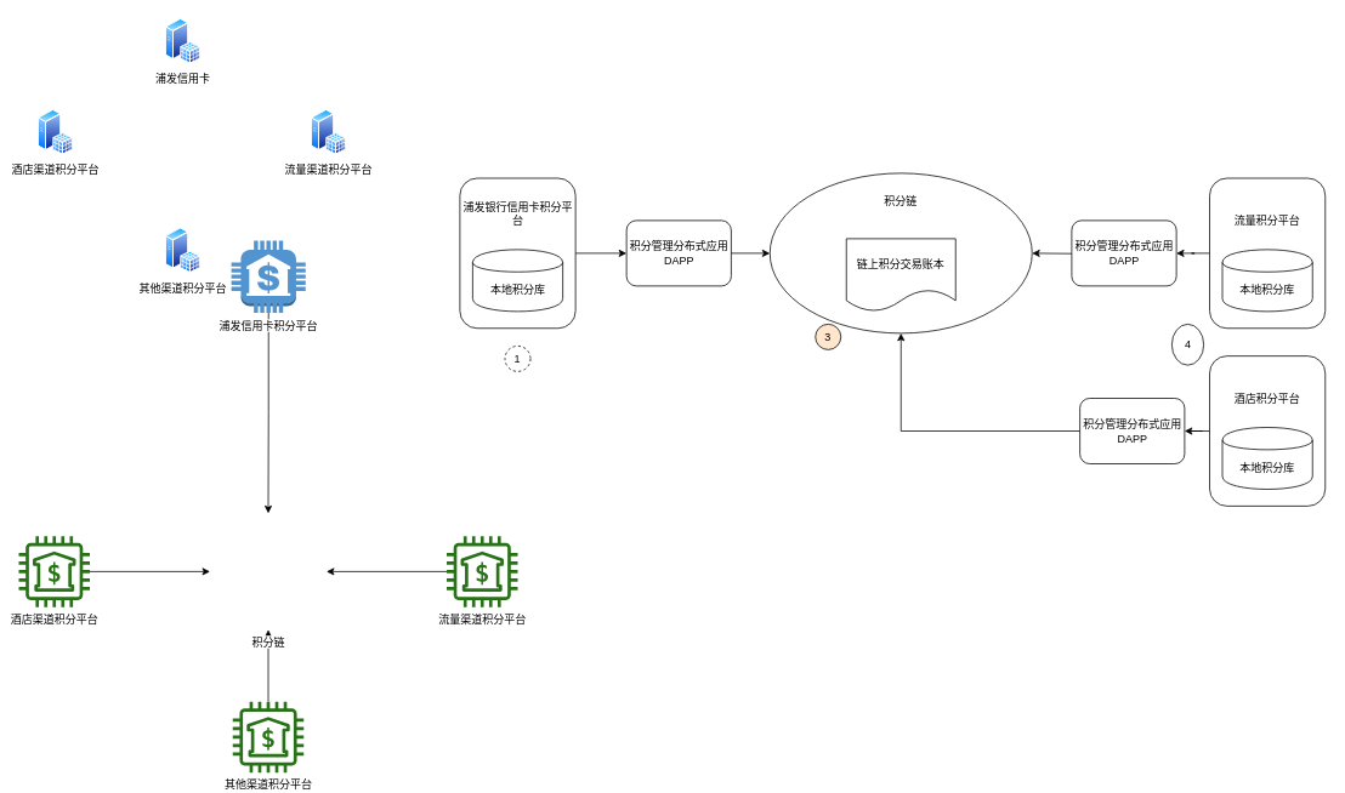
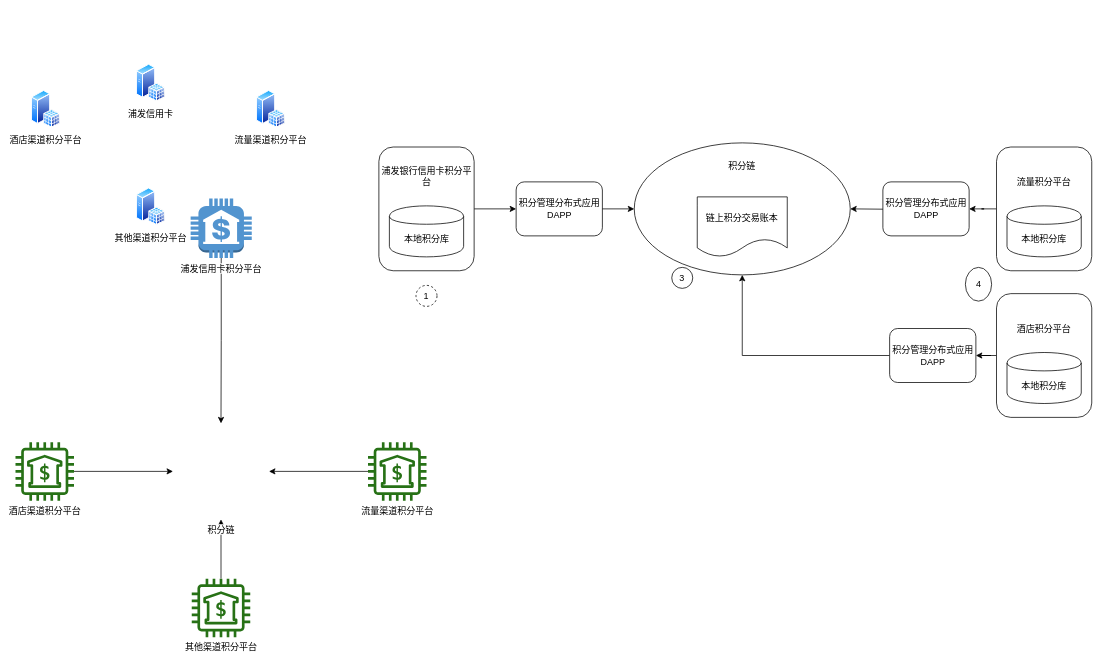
- <mxCell id="5" value="浦发信用卡" style="aspect=fixed;perimeter=ellipsePerimeter;html=1;align=center;shadow=0;dashed=0;spacingTop=3;image;image=img/lib/active_directory/sql_server.svg;" parent="1" vertex="1"><mxGeometry x="181" y="20" width="38.5" height="50" as="geometry" /></mxCell>
+ <mxCell id="5" value="浦发信用卡" style="aspect=fixed;perimeter=ellipsePerimeter;html=1;align=center;shadow=0;dashed=0;spacingTop=3;image;image=img/lib/active_directory/sql_server.svg;" parent="1" vertex="1"><mxGeometry x="181" y="85" width="38.5" height="50" as="geometry" /></mxCell>
- <mxCell id="33" value="3" style="ellipse;whiteSpace=wrap;html=1;aspect=fixed;fillColor=#ffe6cc;" vertex="1" parent="1"><mxGeometry x="895" y="356" width="28" height="28" as="geometry" /></mxCell>
+ <mxCell id="33" value="3" style="ellipse;whiteSpace=wrap;html=1;aspect=fixed;" vertex="1" parent="1"><mxGeometry x="895" y="356" width="28" height="28" as="geometry" /></mxCell>
